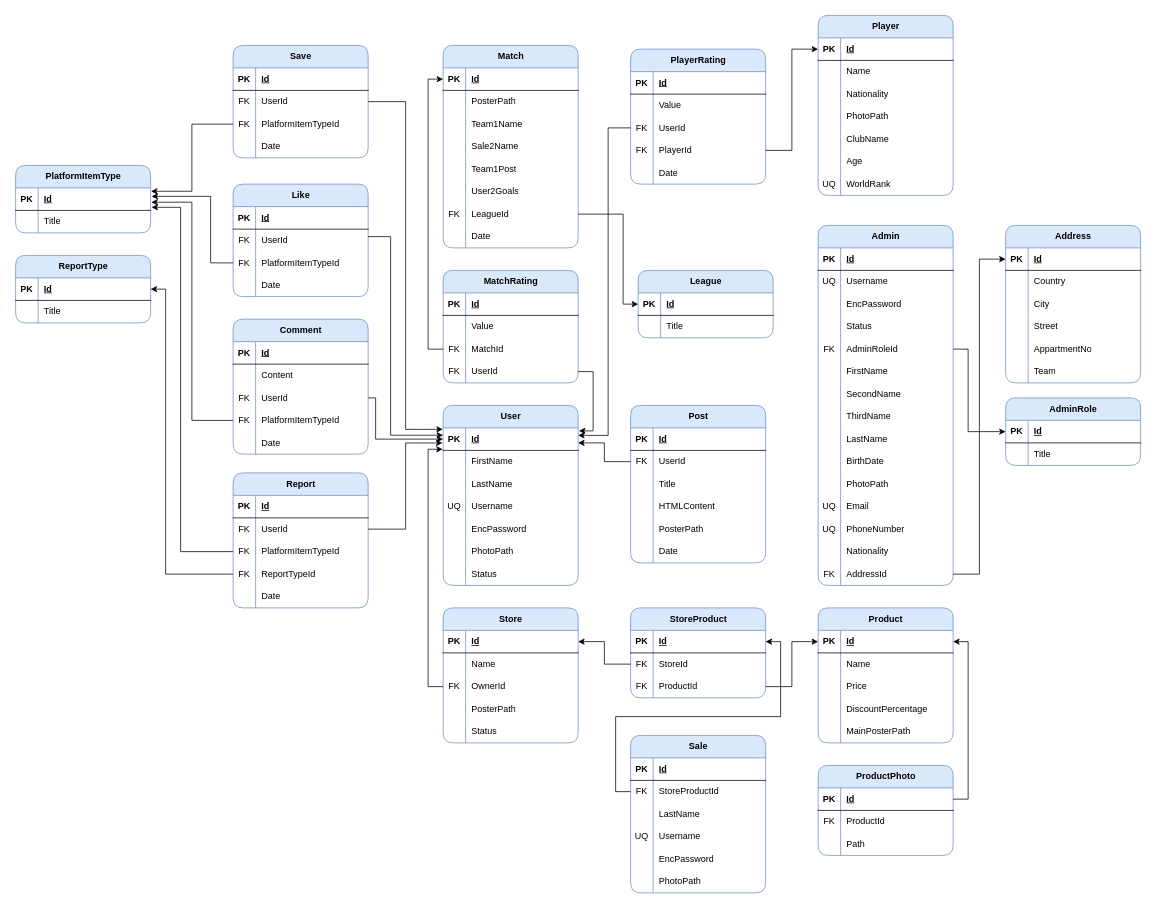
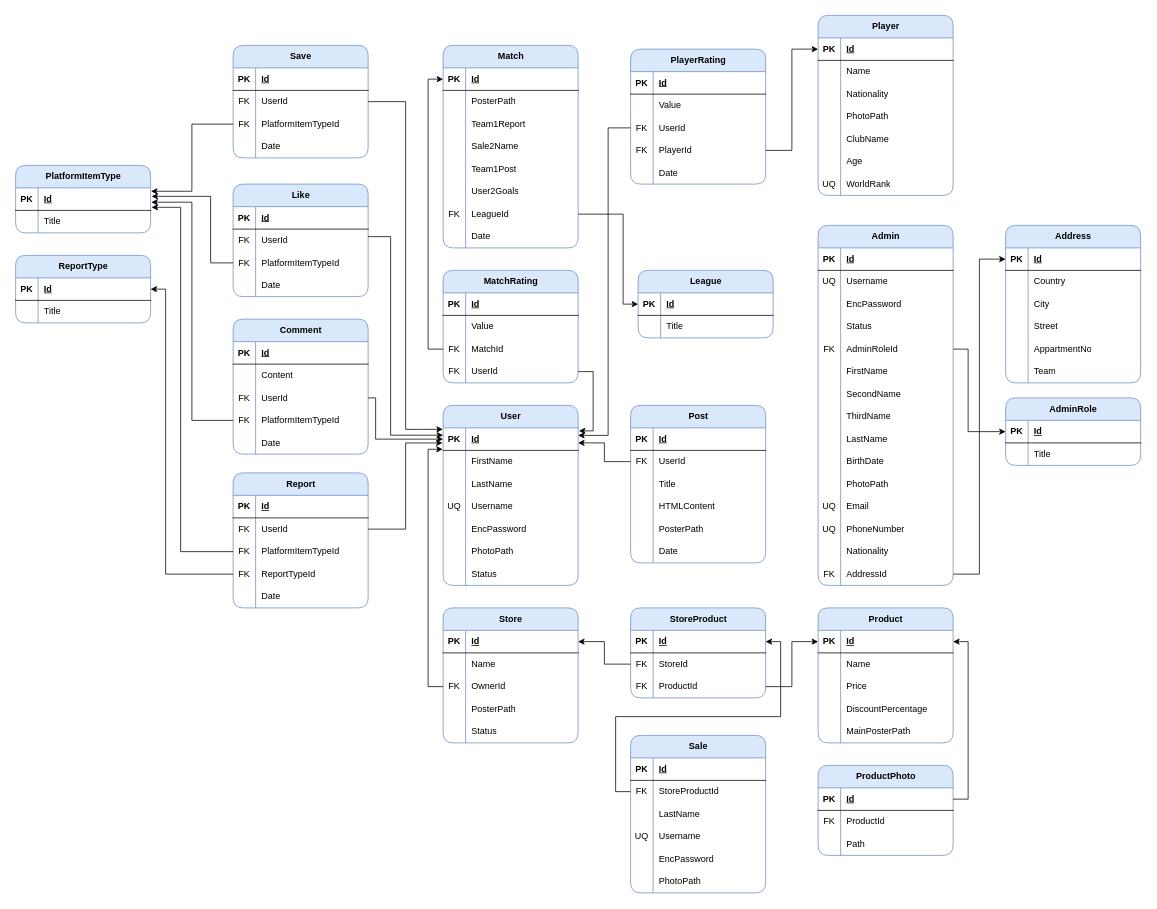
- <mxCell id="92" value="Team1Name" style="shape=partialRectangle;connectable=0;fillColor=none;top=0;left=0;bottom=0;right=0;align=left;spacingLeft=6;overflow=hidden;whiteSpace=wrap;html=1;" vertex="1" parent="90"><mxGeometry x="30" width="150" height="30" as="geometry"><mxRectangle width="150" height="30" as="alternateBounds" /></mxGeometry></mxCell>
+ <mxCell id="92" value="Team1Report" style="shape=partialRectangle;connectable=0;fillColor=none;top=0;left=0;bottom=0;right=0;align=left;spacingLeft=6;overflow=hidden;whiteSpace=wrap;html=1;" vertex="1" parent="90"><mxGeometry x="30" width="150" height="30" as="geometry"><mxRectangle width="150" height="30" as="alternateBounds" /></mxGeometry></mxCell>
